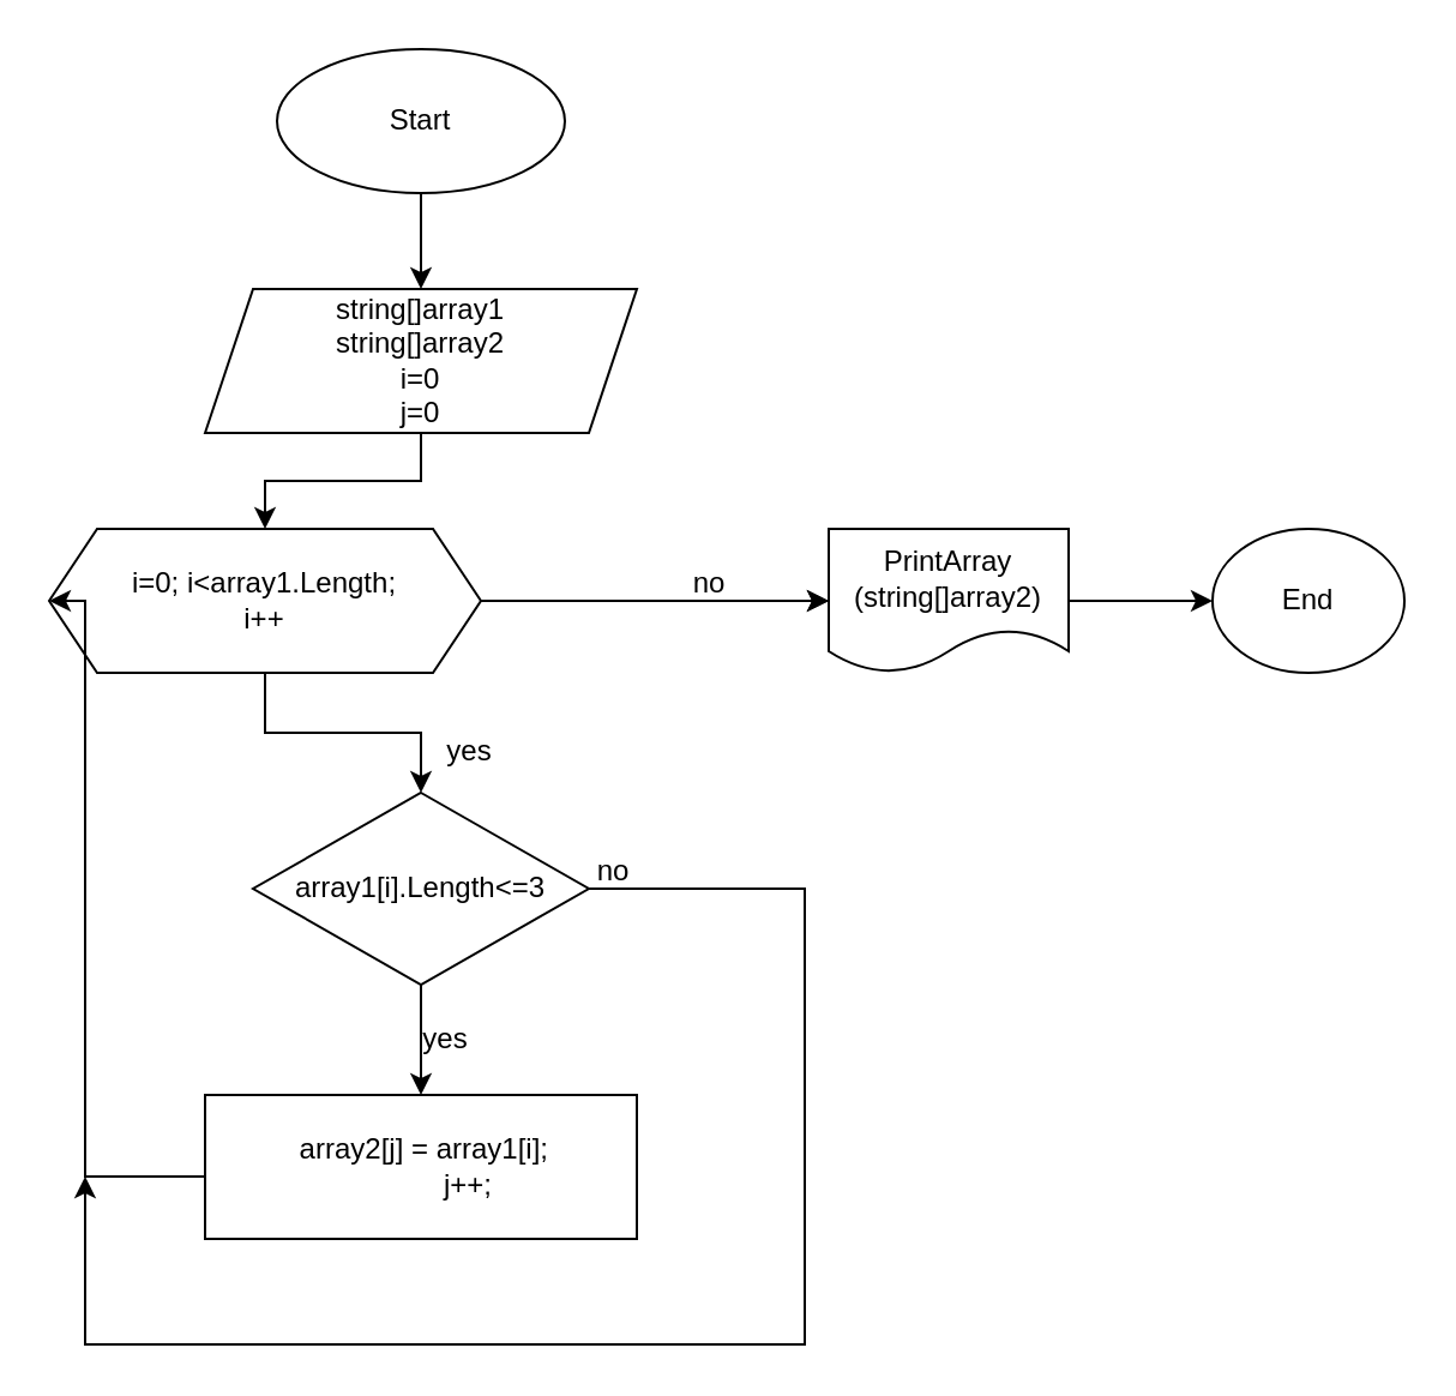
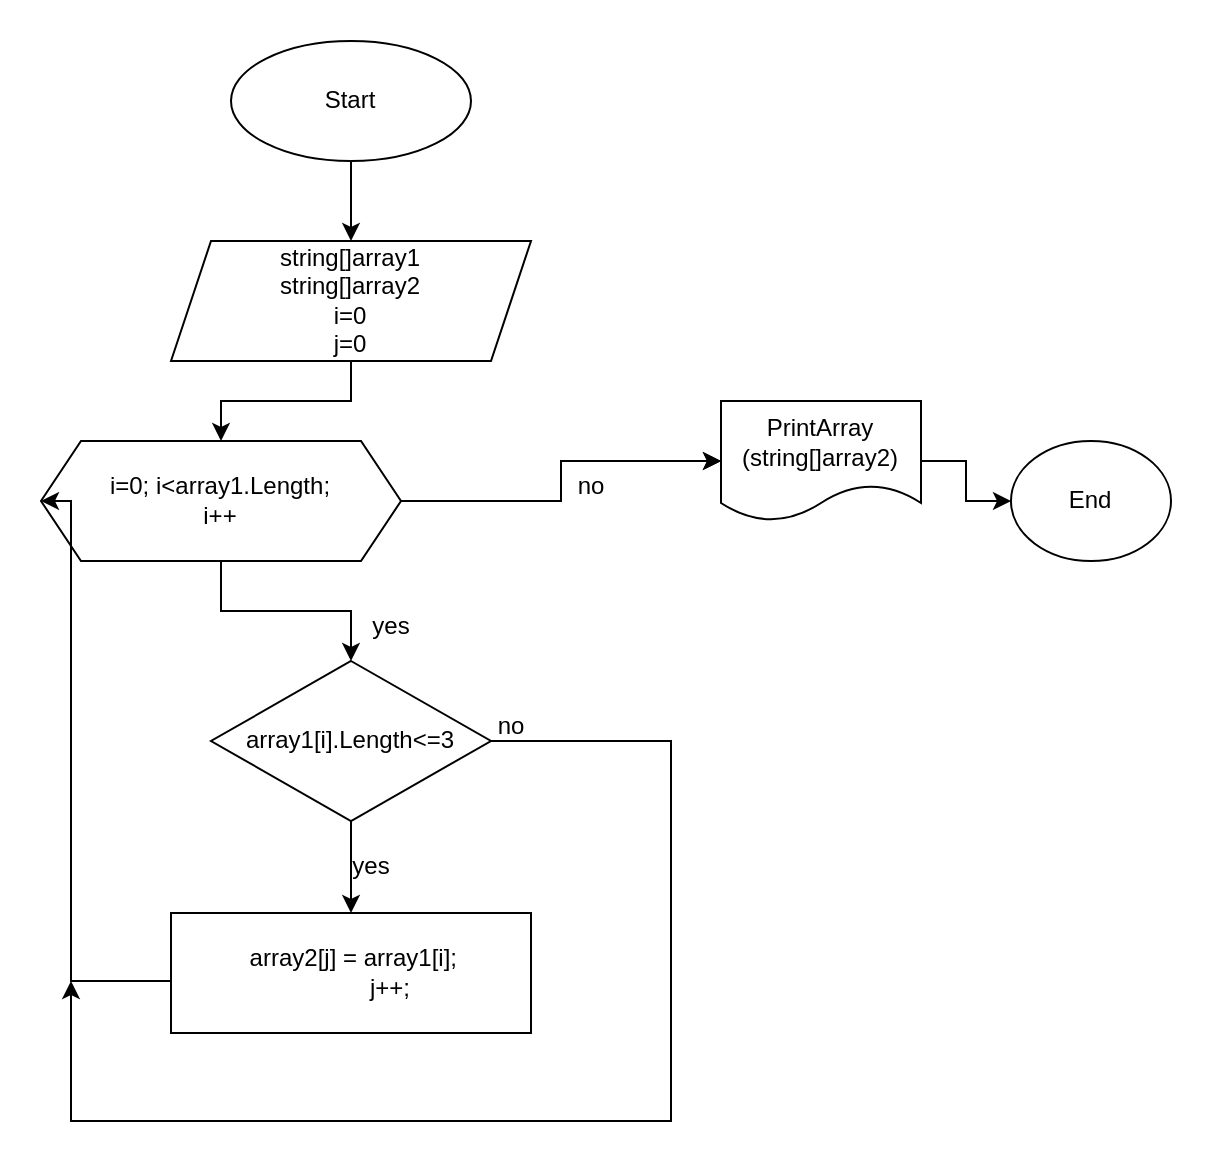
- <mxCell id="16" value="PrintArray&lt;br&gt;(string[]array2)" style="shape=document;whiteSpace=wrap;html=1;boundedLbl=1;" vertex="1" parent="1"><mxGeometry x="345" y="220" width="100" height="60" as="geometry" /></mxCell>
+ <mxCell id="16" value="PrintArray&lt;br&gt;(string[]array2)" style="shape=document;whiteSpace=wrap;html=1;boundedLbl=1;" vertex="1" parent="1"><mxGeometry x="360" y="200" width="100" height="60" as="geometry" /></mxCell>
